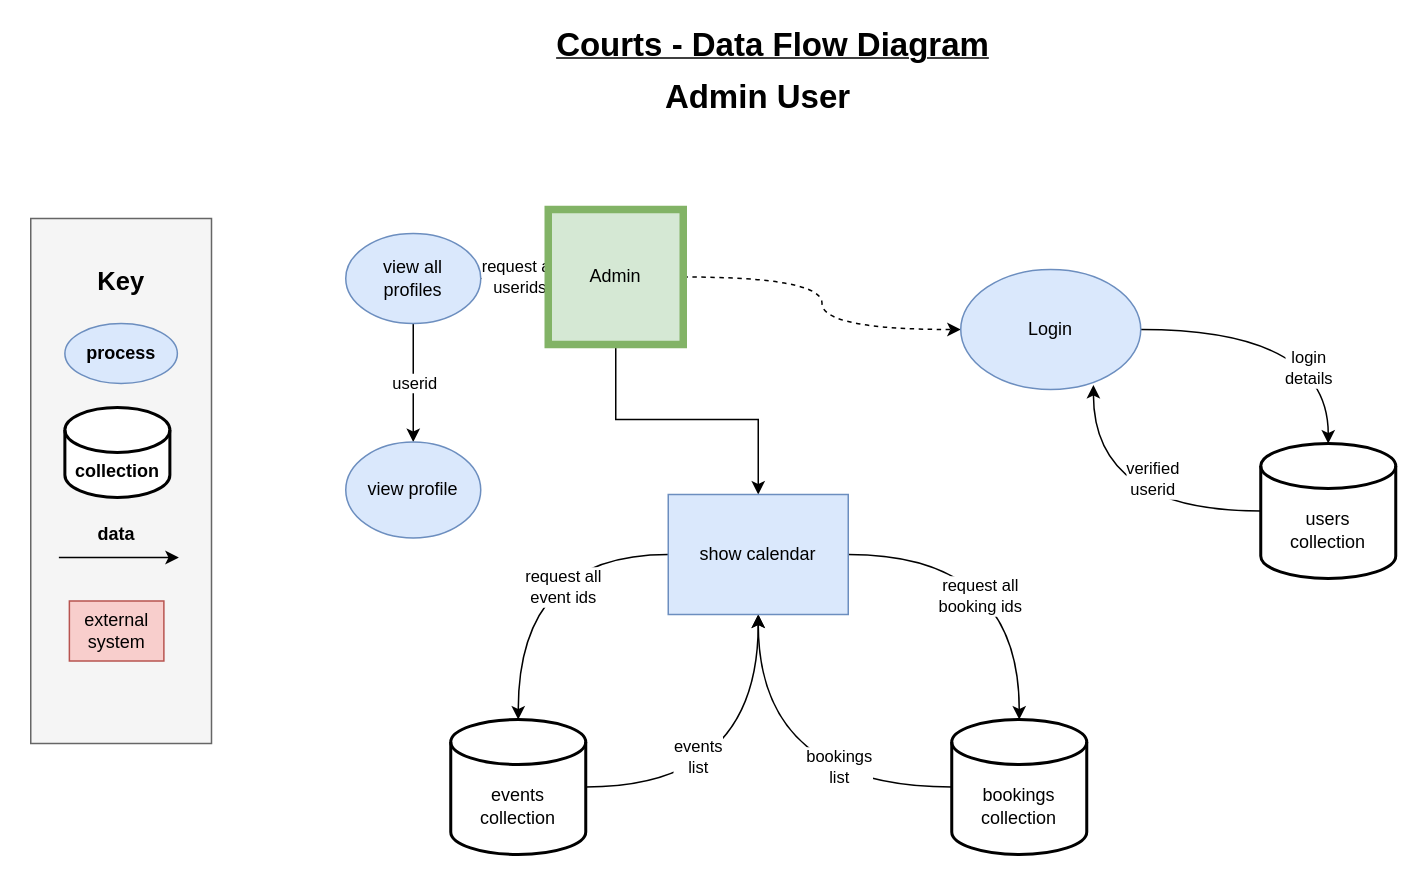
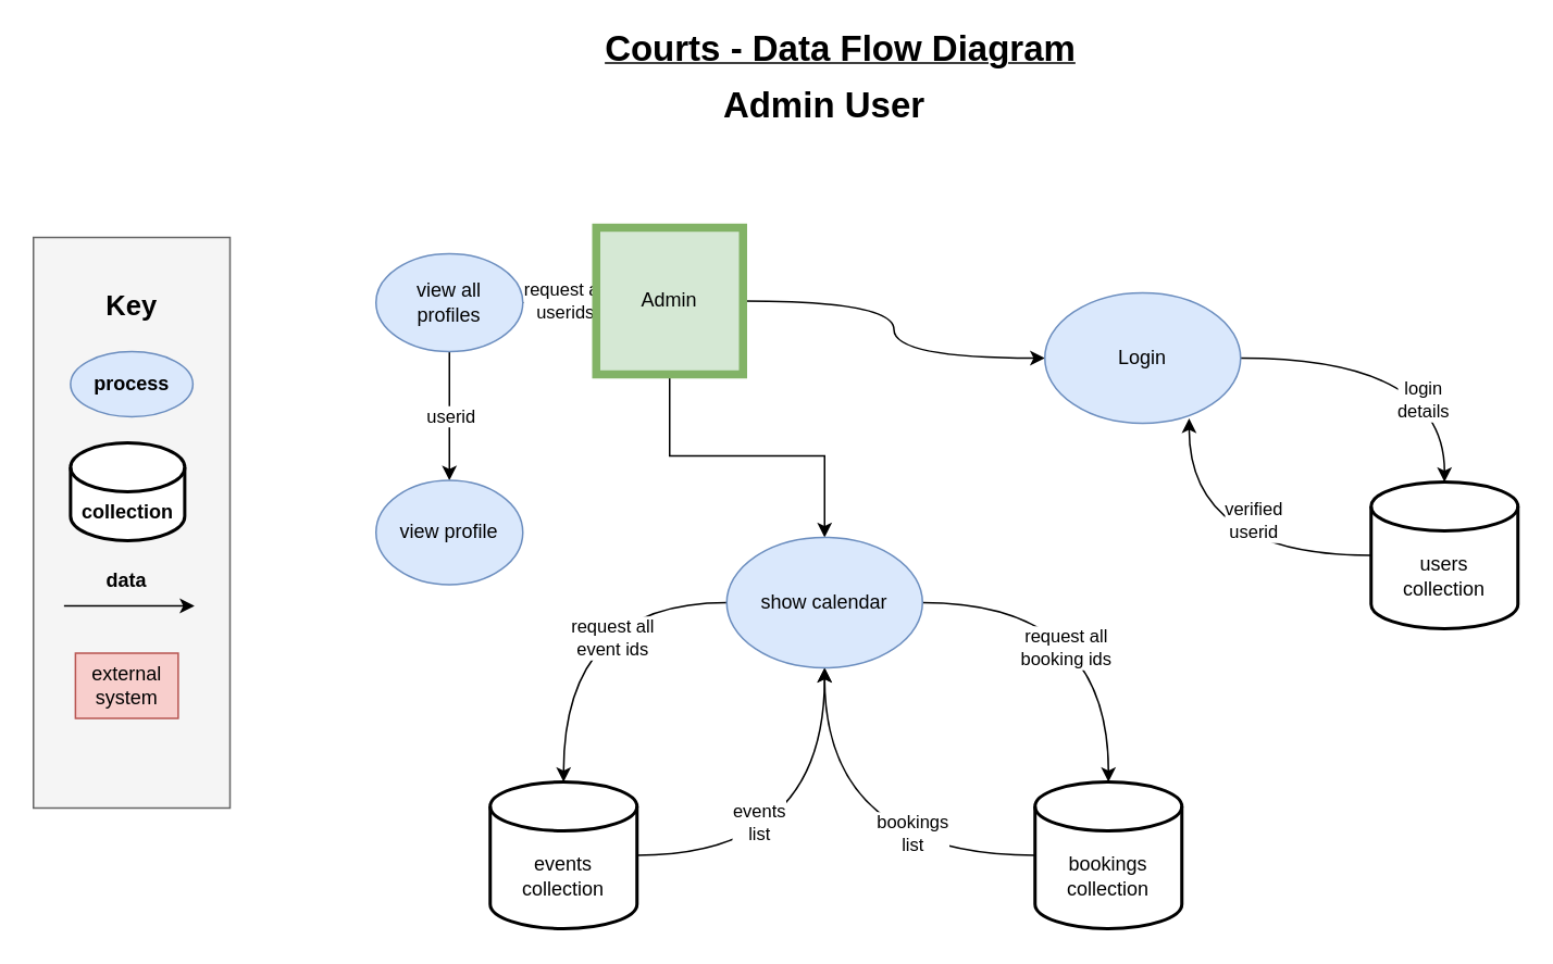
- <mxCell id="3" style="edgeStyle=orthogonalEdgeStyle;orthogonalLoop=1;jettySize=auto;html=1;curved=1;dashed=1;" parent="1" source="7" target="10" edge="1"><mxGeometry relative="1" as="geometry" /></mxCell>
+ <mxCell id="3" style="edgeStyle=orthogonalEdgeStyle;orthogonalLoop=1;jettySize=auto;html=1;curved=1;" parent="1" source="7" target="10" edge="1"><mxGeometry relative="1" as="geometry" /></mxCell>
- <mxCell id="36" value="show calendar" style="whiteSpace=wrap;html=1;fillColor=#dae8fc;strokeColor=#6c8ebf;rounded=0;" parent="1" vertex="1"><mxGeometry x="445" y="329" width="120" height="80" as="geometry" /></mxCell>
+ <mxCell id="36" value="show calendar" style="ellipse;whiteSpace=wrap;html=1;fillColor=#dae8fc;strokeColor=#6c8ebf;" parent="1" vertex="1"><mxGeometry x="445" y="329" width="120" height="80" as="geometry" /></mxCell>
